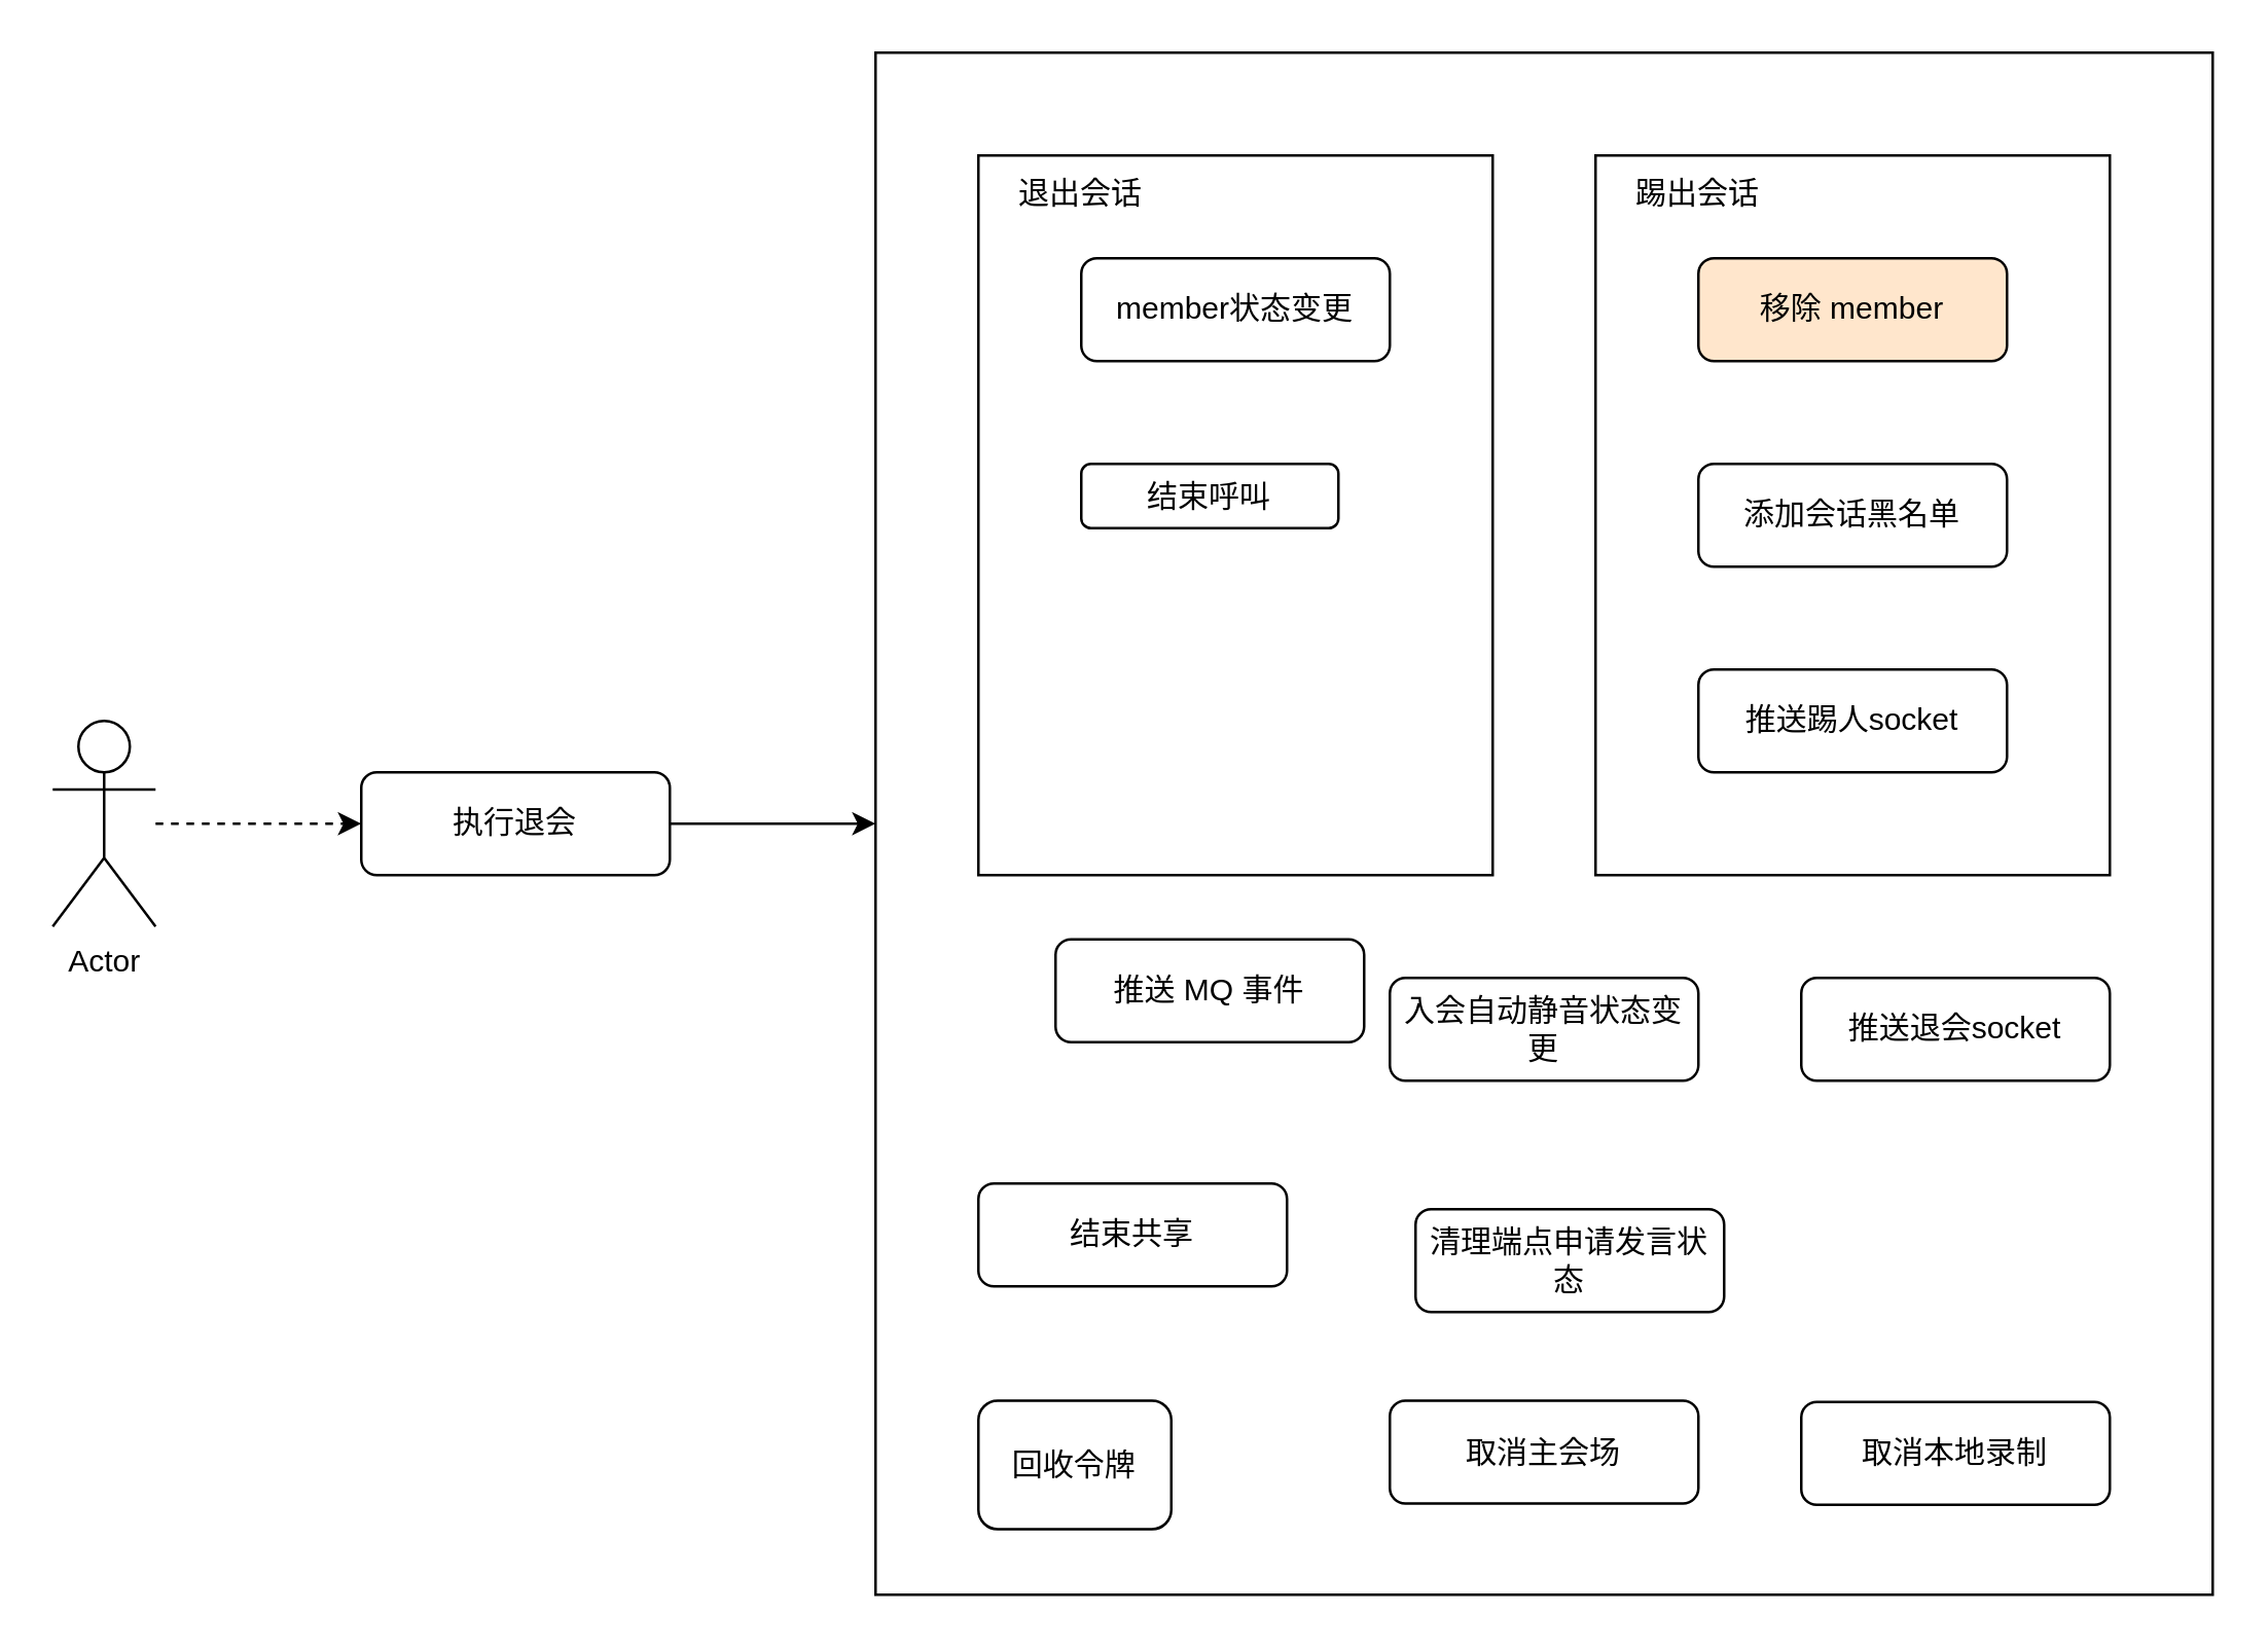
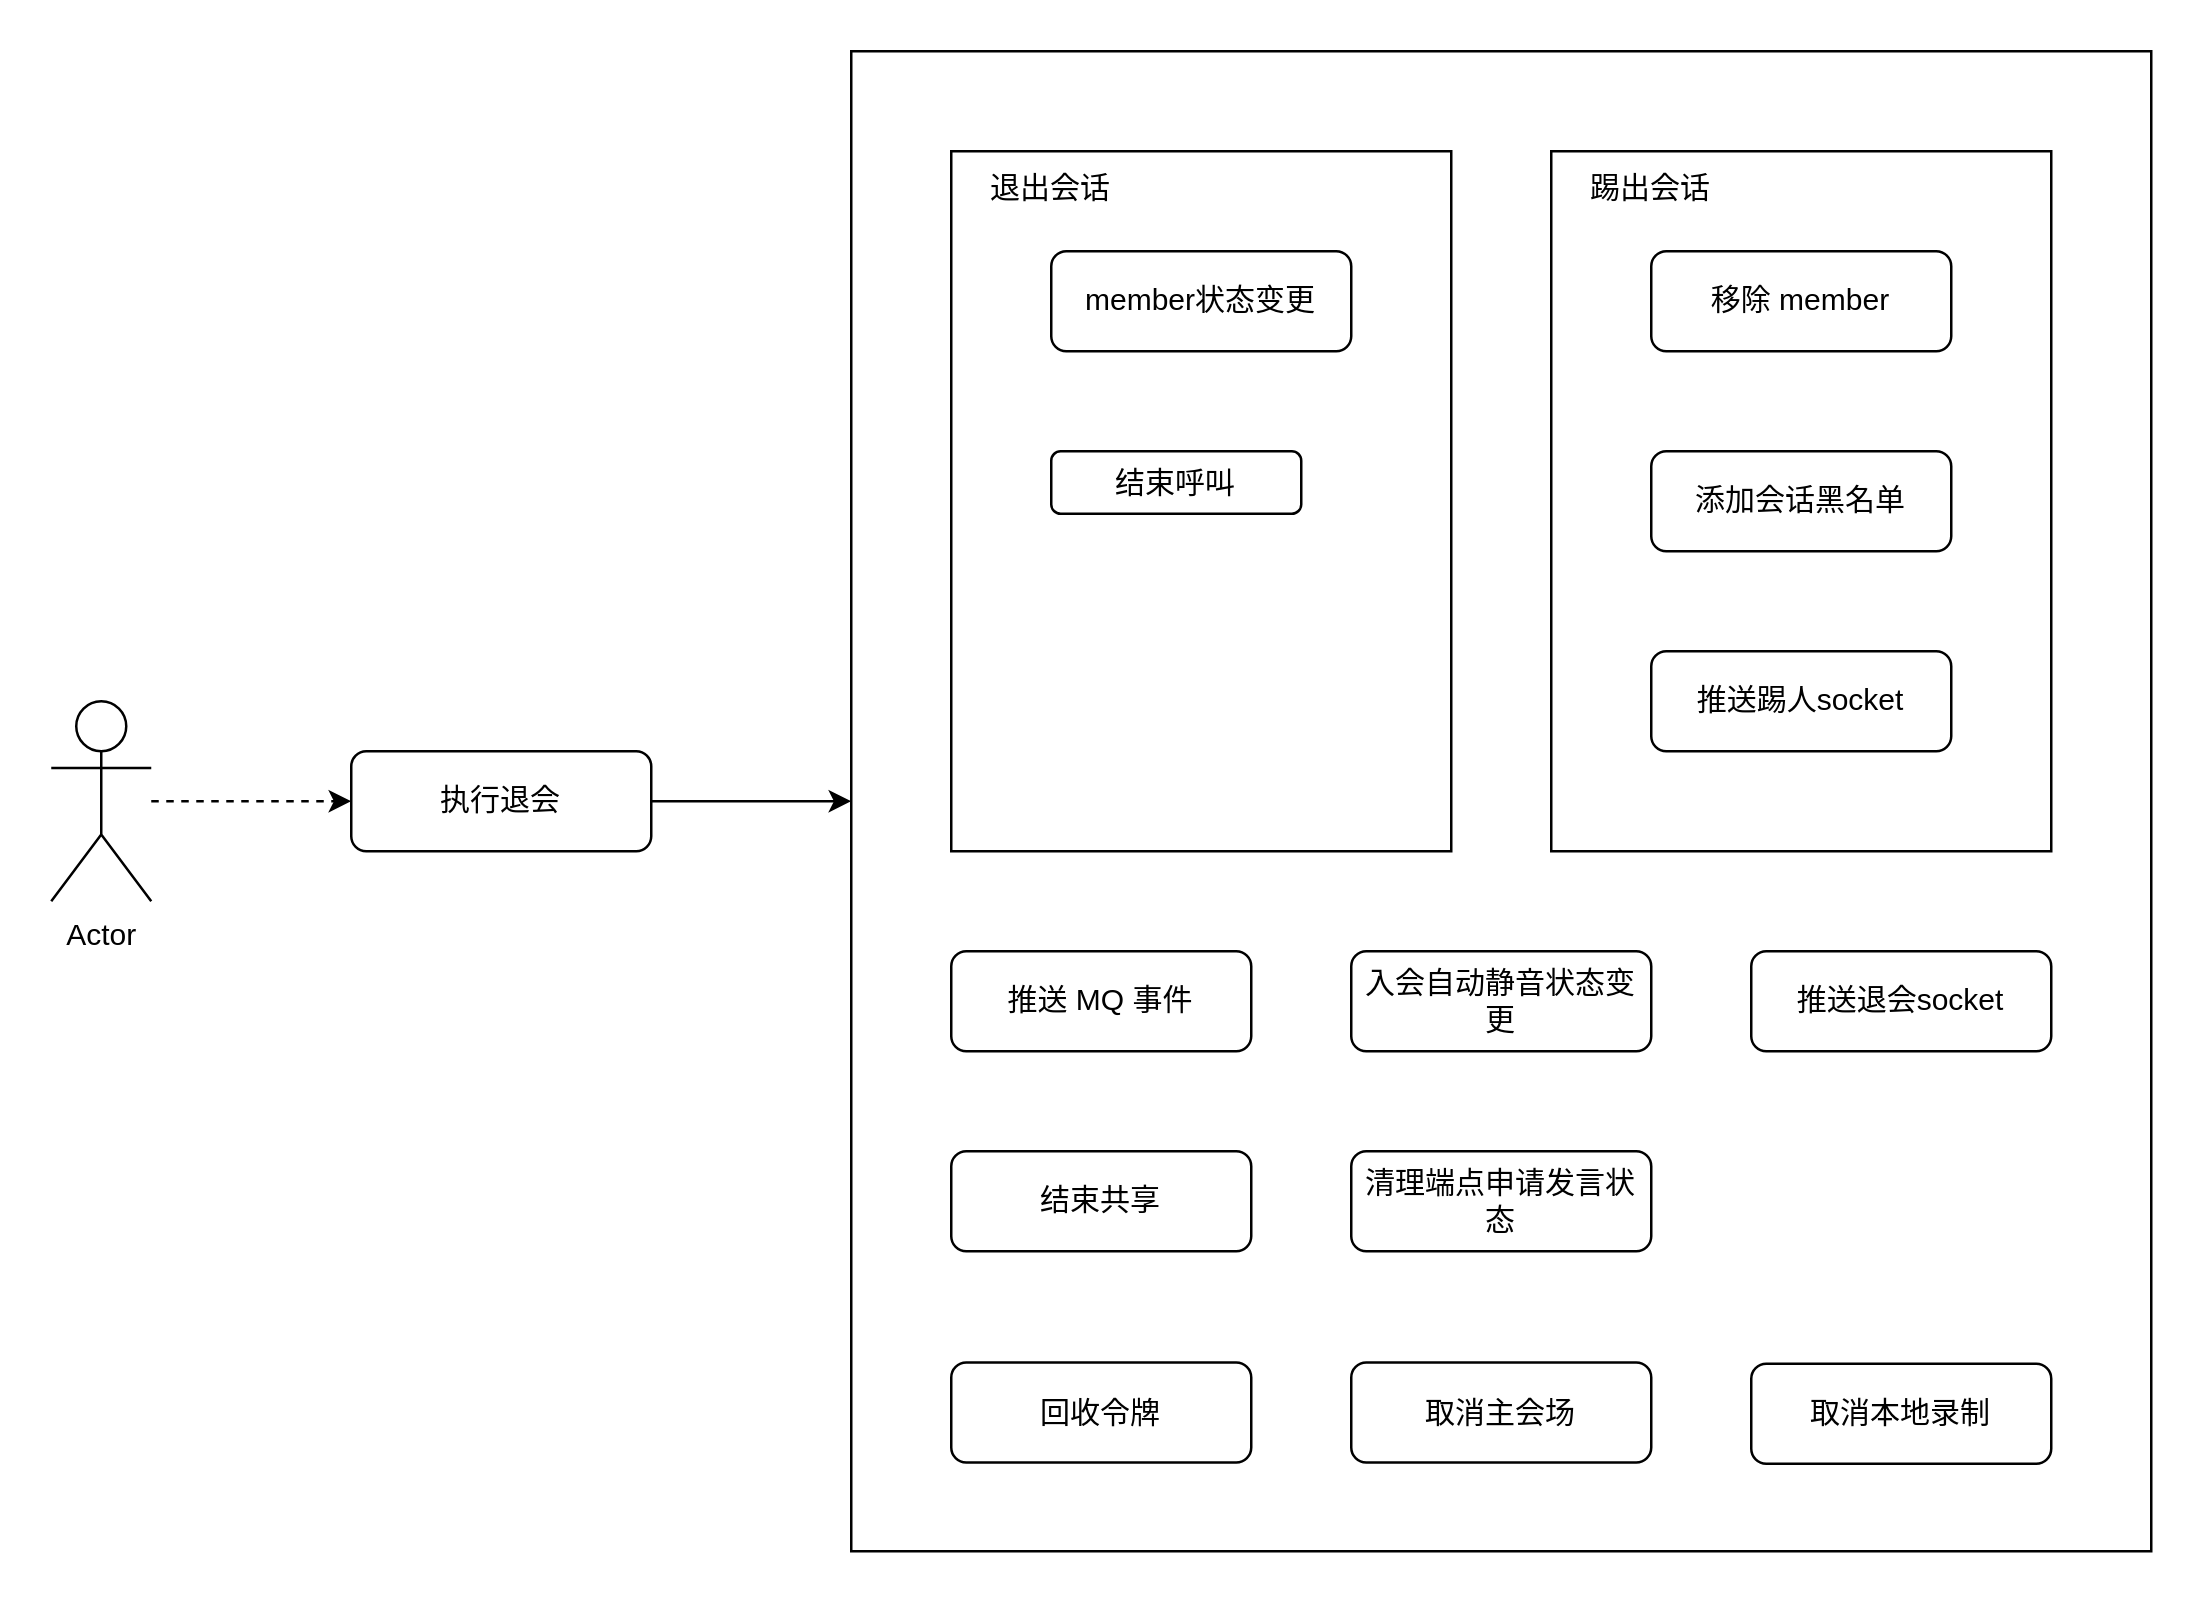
- <mxCell id="16" value="移除 member" style="rounded=1;whiteSpace=wrap;html=1;fillColor=#ffe6cc;" vertex="1" parent="1"><mxGeometry x="660" y="100" width="120" height="40" as="geometry" /></mxCell>
+ <mxCell id="16" value="移除 member" style="rounded=1;whiteSpace=wrap;html=1;" vertex="1" parent="1"><mxGeometry x="660" y="100" width="120" height="40" as="geometry" /></mxCell>
- <mxCell id="12" value="推送 MQ 事件" style="rounded=1;whiteSpace=wrap;html=1;" vertex="1" parent="1"><mxGeometry x="410" y="365" width="120" height="40" as="geometry" /></mxCell>
+ <mxCell id="12" value="推送 MQ 事件" style="rounded=1;whiteSpace=wrap;html=1;" vertex="1" parent="1"><mxGeometry x="380" y="380" width="120" height="40" as="geometry" /></mxCell>
- <mxCell id="18" value="清理端点申请发言状态" style="rounded=1;whiteSpace=wrap;html=1;" vertex="1" parent="1"><mxGeometry x="550" y="470" width="120" height="40" as="geometry" /></mxCell>
+ <mxCell id="18" value="清理端点申请发言状态" style="rounded=1;whiteSpace=wrap;html=1;" vertex="1" parent="1"><mxGeometry x="540" y="460" width="120" height="40" as="geometry" /></mxCell>
- <mxCell id="19" value="回收令牌" style="rounded=1;whiteSpace=wrap;html=1;" vertex="1" parent="1"><mxGeometry x="380" y="544.5" width="75" height="50" as="geometry" /></mxCell>
+ <mxCell id="19" value="回收令牌" style="rounded=1;whiteSpace=wrap;html=1;" vertex="1" parent="1"><mxGeometry x="380" y="544.5" width="120" height="40" as="geometry" /></mxCell>
